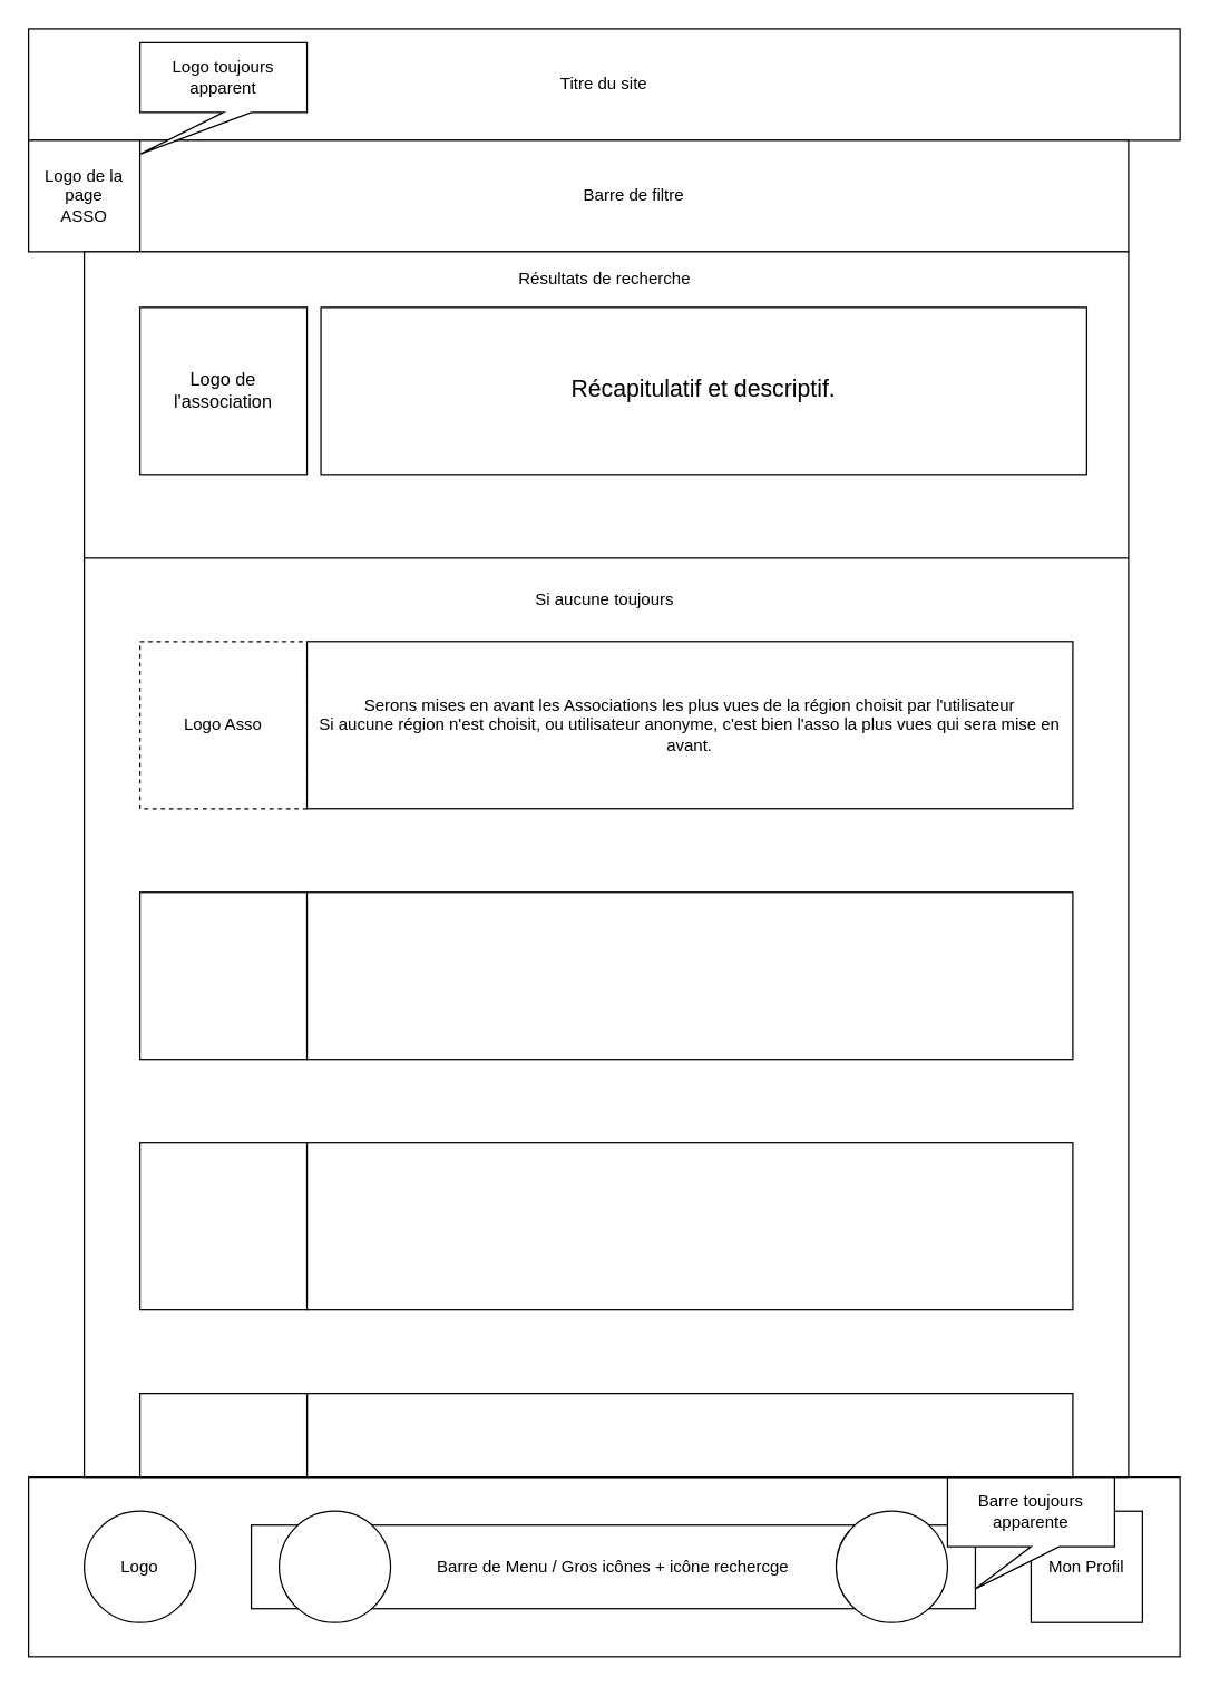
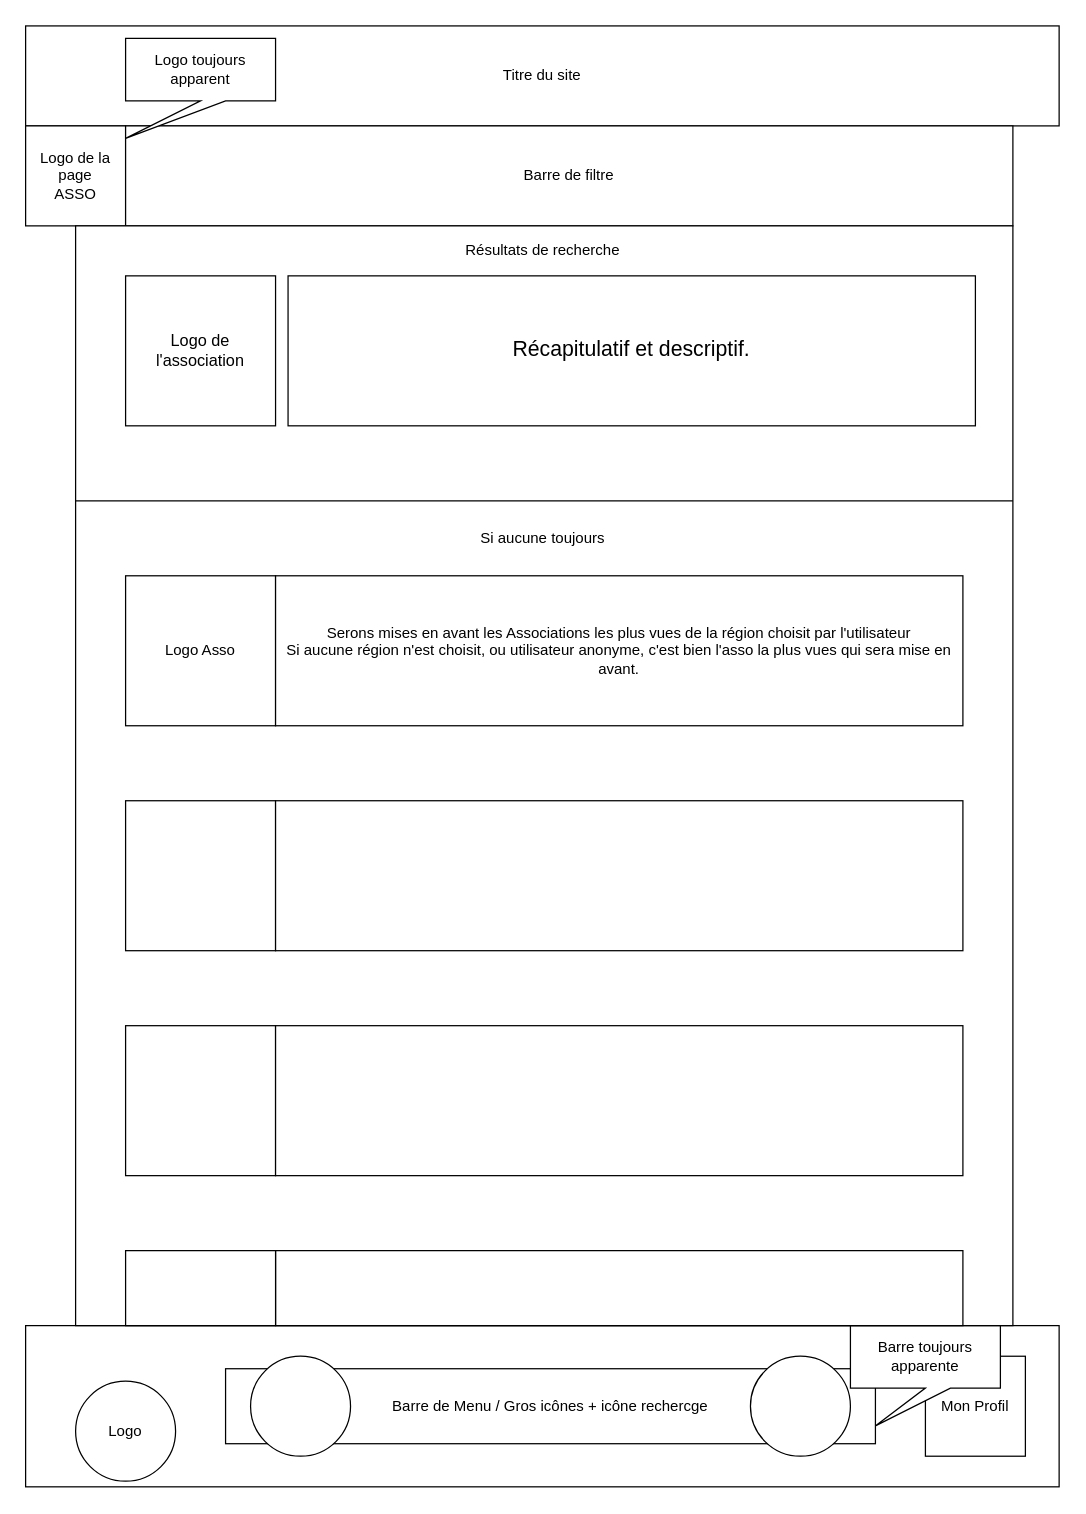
- <mxCell id="19" value="Logo Asso" style="whiteSpace=wrap;html=1;aspect=fixed;dashed=1;" vertex="1" parent="1"><mxGeometry x="100" y="460" width="120" height="120" as="geometry" /></mxCell>
+ <mxCell id="19" value="Logo Asso" style="whiteSpace=wrap;html=1;aspect=fixed;" vertex="1" parent="1"><mxGeometry x="100" y="460" width="120" height="120" as="geometry" /></mxCell>
- <mxCell id="4" value="Logo" style="ellipse;whiteSpace=wrap;html=1;aspect=fixed;" parent="1" vertex="1"><mxGeometry x="60" y="1084.5" width="80" height="80" as="geometry" /></mxCell>
+ <mxCell id="4" value="Logo" style="ellipse;whiteSpace=wrap;html=1;aspect=fixed;" parent="1" vertex="1"><mxGeometry x="60" y="1104.5" width="80" height="80" as="geometry" /></mxCell>
